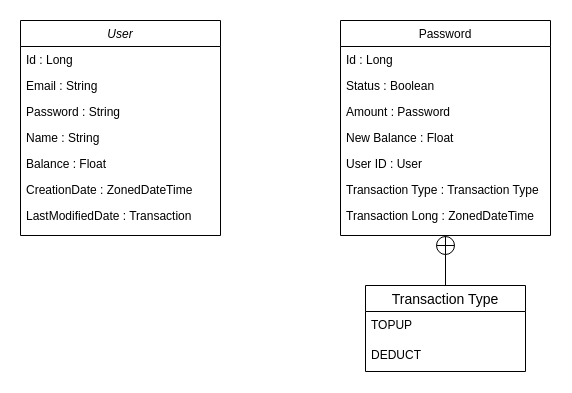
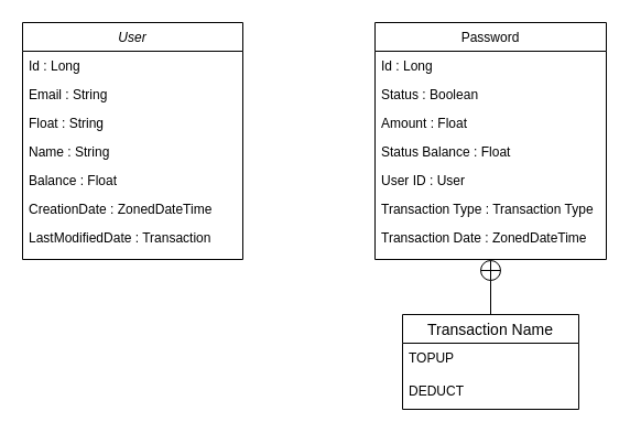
- <mxCell id="5" value="Password : String" style="text;align=left;verticalAlign=top;spacingLeft=4;spacingRight=4;overflow=hidden;rotatable=0;points=[[0,0.5],[1,0.5]];portConstraint=eastwest;rounded=0;shadow=0;html=0;" parent="2" vertex="1"><mxGeometry y="78" width="200" height="26" as="geometry" /></mxCell>
+ <mxCell id="5" value="Float : String" style="text;align=left;verticalAlign=top;spacingLeft=4;spacingRight=4;overflow=hidden;rotatable=0;points=[[0,0.5],[1,0.5]];portConstraint=eastwest;rounded=0;shadow=0;html=0;" parent="2" vertex="1"><mxGeometry y="78" width="200" height="26" as="geometry" /></mxCell>
- <mxCell id="13" value="Amount : Password" style="text;align=left;verticalAlign=top;spacingLeft=4;spacingRight=4;overflow=hidden;rotatable=0;points=[[0,0.5],[1,0.5]];portConstraint=eastwest;rounded=0;shadow=0;html=0;" parent="10" vertex="1"><mxGeometry y="78" width="210" height="26" as="geometry" /></mxCell>
+ <mxCell id="13" value="Amount : Float" style="text;align=left;verticalAlign=top;spacingLeft=4;spacingRight=4;overflow=hidden;rotatable=0;points=[[0,0.5],[1,0.5]];portConstraint=eastwest;rounded=0;shadow=0;html=0;" parent="10" vertex="1"><mxGeometry y="78" width="210" height="26" as="geometry" /></mxCell>
- <mxCell id="14" value="New Balance : Float" style="text;align=left;verticalAlign=top;spacingLeft=4;spacingRight=4;overflow=hidden;rotatable=0;points=[[0,0.5],[1,0.5]];portConstraint=eastwest;rounded=0;shadow=0;html=0;" parent="10" vertex="1"><mxGeometry y="104" width="210" height="26" as="geometry" /></mxCell>
+ <mxCell id="14" value="Status Balance : Float" style="text;align=left;verticalAlign=top;spacingLeft=4;spacingRight=4;overflow=hidden;rotatable=0;points=[[0,0.5],[1,0.5]];portConstraint=eastwest;rounded=0;shadow=0;html=0;" parent="10" vertex="1"><mxGeometry y="104" width="210" height="26" as="geometry" /></mxCell>
- <mxCell id="17" value="Transaction Long : ZonedDateTime" style="text;align=left;verticalAlign=top;spacingLeft=4;spacingRight=4;overflow=hidden;rotatable=0;points=[[0,0.5],[1,0.5]];portConstraint=eastwest;rounded=0;shadow=0;html=0;" vertex="1" parent="10"><mxGeometry y="182" width="210" height="26" as="geometry" /></mxCell>
+ <mxCell id="17" value="Transaction Date : ZonedDateTime" style="text;align=left;verticalAlign=top;spacingLeft=4;spacingRight=4;overflow=hidden;rotatable=0;points=[[0,0.5],[1,0.5]];portConstraint=eastwest;rounded=0;shadow=0;html=0;" vertex="1" parent="10"><mxGeometry y="182" width="210" height="26" as="geometry" /></mxCell>
- <mxCell id="18" value="Transaction Type" style="swimlane;fontStyle=0;childLayout=stackLayout;horizontal=1;startSize=26;horizontalStack=0;resizeParent=1;resizeParentMax=0;resizeLast=0;collapsible=1;marginBottom=0;align=center;fontSize=14;" vertex="1" parent="1"><mxGeometry x="365" y="285" width="160" height="86" as="geometry" /></mxCell>
+ <mxCell id="18" value="Transaction Name" style="swimlane;fontStyle=0;childLayout=stackLayout;horizontal=1;startSize=26;horizontalStack=0;resizeParent=1;resizeParentMax=0;resizeLast=0;collapsible=1;marginBottom=0;align=center;fontSize=14;" vertex="1" parent="1"><mxGeometry x="365" y="285" width="160" height="86" as="geometry" /></mxCell>
